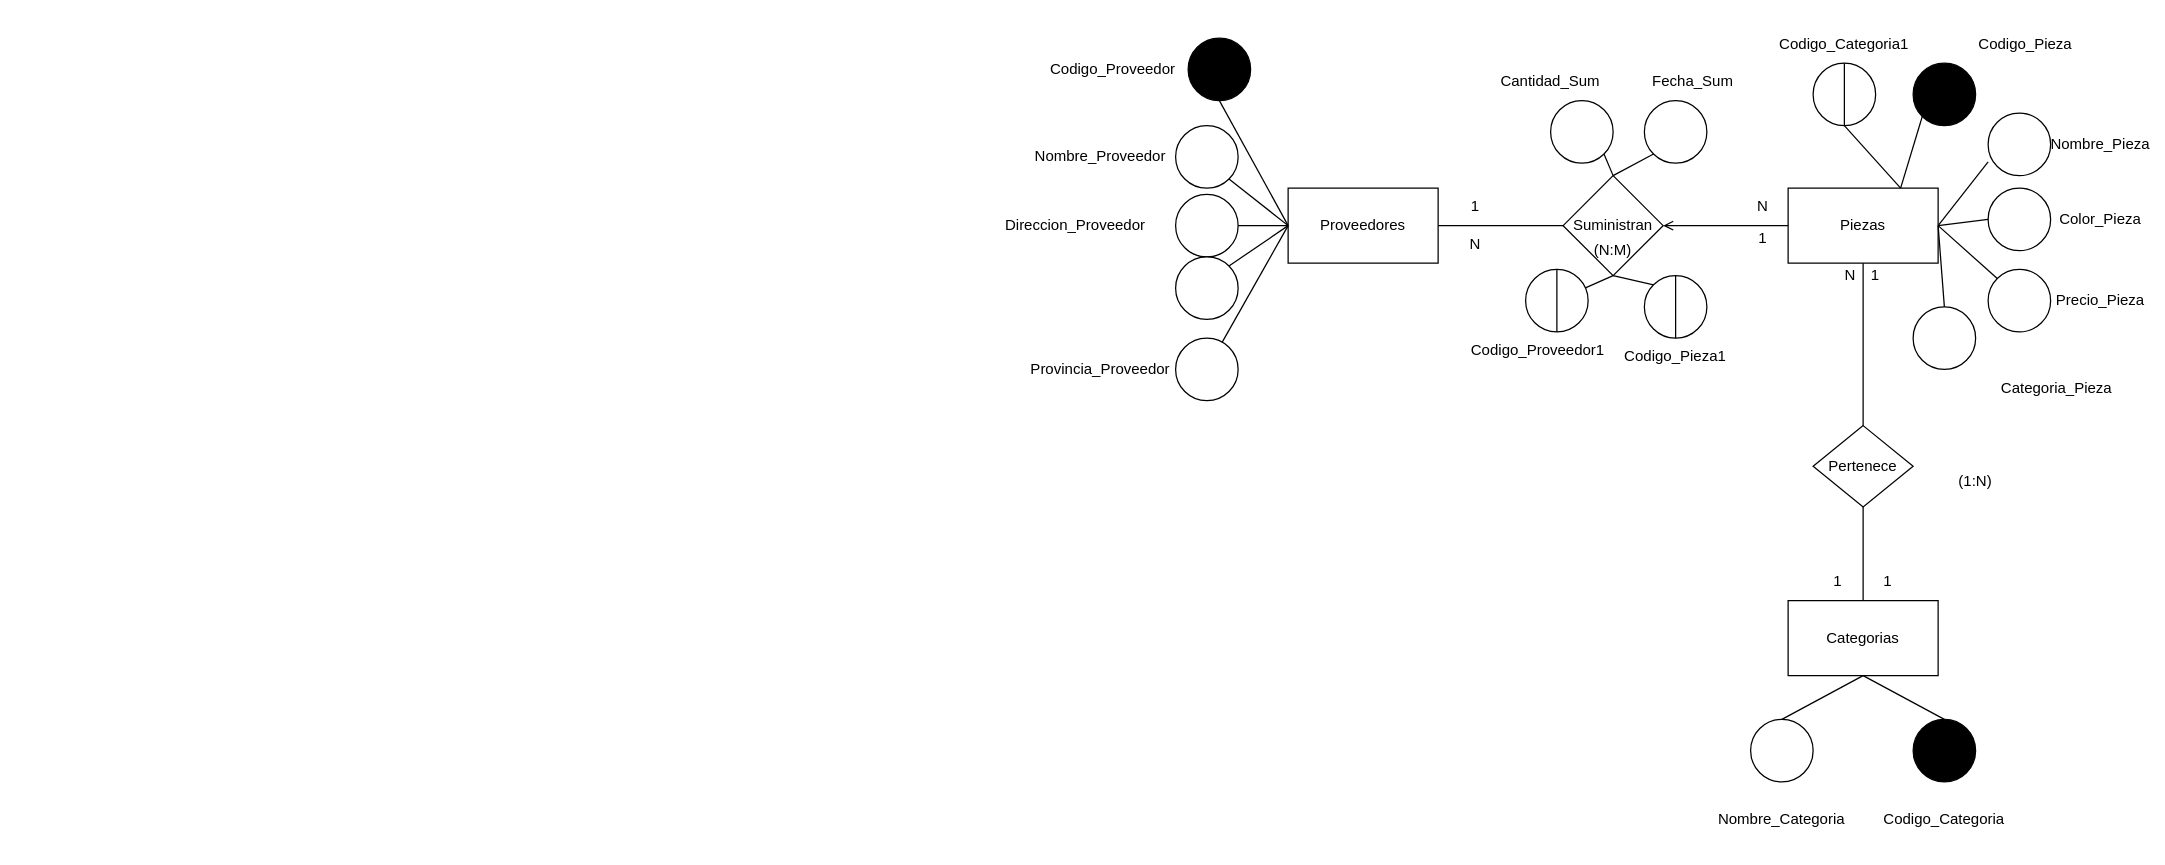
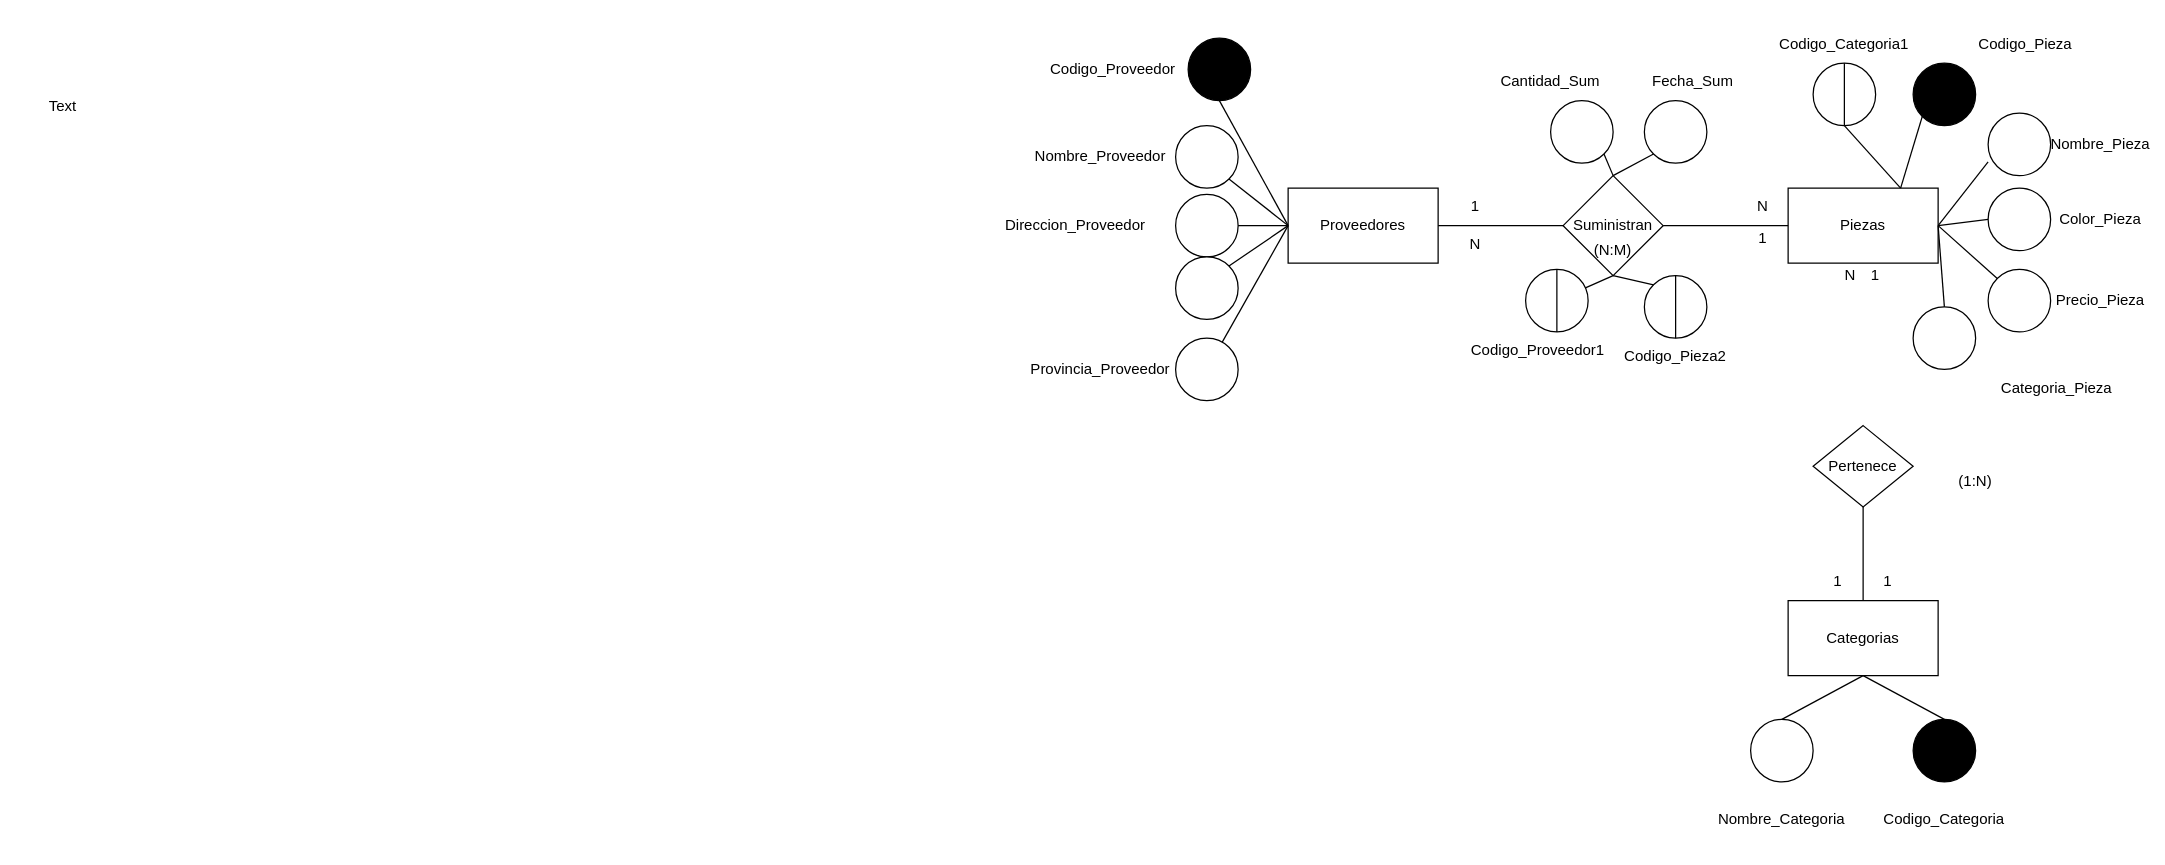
+ <mxCell id="9" value="Text" style="text;html=1;strokeColor=none;fillColor=none;align=center;verticalAlign=middle;whiteSpace=wrap;rounded=0;" vertex="1" parent="1"><mxGeometry x="20" y="70" width="60" height="30" as="geometry" /></mxCell>
- <mxCell id="27" value="" style="endArrow=open;html=1;rounded=0;entryX=1;entryY=0.5;entryDx=0;entryDy=0;exitX=0;exitY=0.5;exitDx=0;exitDy=0;" edge="1" parent="1" source="20" target="19"><mxGeometry width="50" height="50" relative="1" as="geometry"><mxPoint x="1270" y="250" as="sourcePoint" /><mxPoint x="1320" y="200" as="targetPoint" /></mxGeometry></mxCell>
+ <mxCell id="27" value="" style="endArrow=none;html=1;rounded=0;entryX=1;entryY=0.5;entryDx=0;entryDy=0;exitX=0;exitY=0.5;exitDx=0;exitDy=0;" edge="1" parent="1" source="20" target="19"><mxGeometry width="50" height="50" relative="1" as="geometry"><mxPoint x="1270" y="250" as="sourcePoint" /><mxPoint x="1320" y="200" as="targetPoint" /></mxGeometry></mxCell>
- <mxCell id="37" value="" style="endArrow=none;html=1;rounded=0;entryX=0.5;entryY=1;entryDx=0;entryDy=0;exitX=0.5;exitY=0;exitDx=0;exitDy=0;" edge="1" parent="1" source="38" target="20"><mxGeometry width="50" height="50" relative="1" as="geometry"><mxPoint x="1490" y="320" as="sourcePoint" /><mxPoint x="1410" y="200" as="targetPoint" /></mxGeometry></mxCell>
- <mxCell id="64" value="Codigo_Pieza1" style="text;html=1;strokeColor=none;fillColor=none;align=center;verticalAlign=middle;whiteSpace=wrap;rounded=0;" vertex="1" parent="1"><mxGeometry x="1310" y="270" width="60" height="30" as="geometry" /></mxCell>
+ <mxCell id="64" value="Codigo_Pieza2" style="text;html=1;strokeColor=none;fillColor=none;align=center;verticalAlign=middle;whiteSpace=wrap;rounded=0;" vertex="1" parent="1"><mxGeometry x="1310" y="270" width="60" height="30" as="geometry" /></mxCell>
